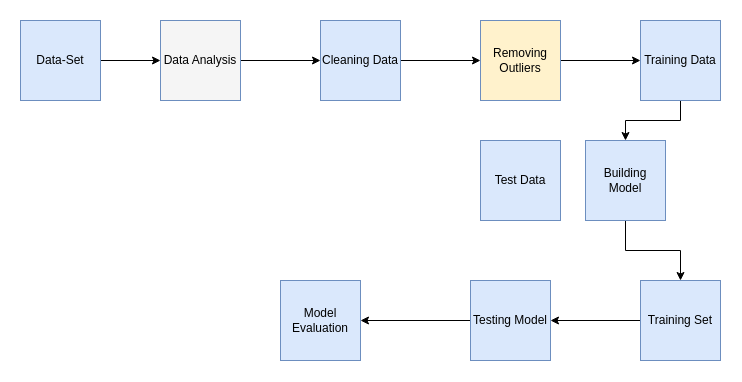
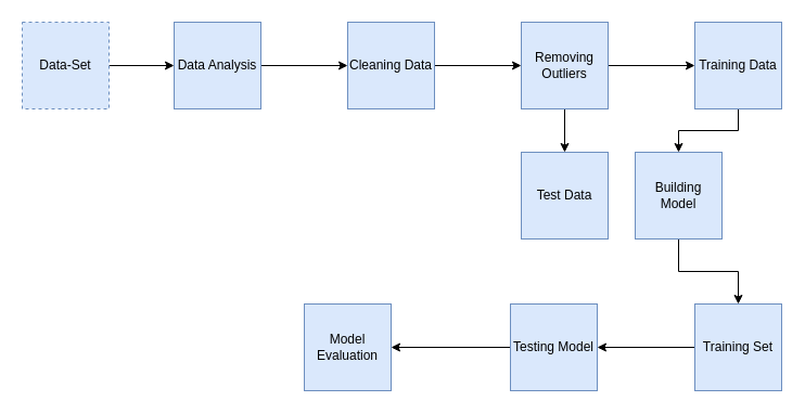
- <mxCell id="3" value="Data-Set" style="whiteSpace=wrap;html=1;aspect=fixed;fillColor=#dae8fc;strokeColor=#6c8ebf;" vertex="1" parent="1"><mxGeometry x="20" y="20" width="80" height="80" as="geometry" /></mxCell>
+ <mxCell id="3" value="Data-Set" style="whiteSpace=wrap;html=1;aspect=fixed;fillColor=#dae8fc;strokeColor=#6c8ebf;dashed=1;" vertex="1" parent="1"><mxGeometry x="20" y="20" width="80" height="80" as="geometry" /></mxCell>
- <mxCell id="5" value="Data Analysis" style="whiteSpace=wrap;html=1;aspect=fixed;fillColor=#f5f5f5;strokeColor=#6c8ebf;" vertex="1" parent="1"><mxGeometry x="160" y="20" width="80" height="80" as="geometry" /></mxCell>
+ <mxCell id="5" value="Data Analysis" style="whiteSpace=wrap;html=1;aspect=fixed;fillColor=#dae8fc;strokeColor=#6c8ebf;" vertex="1" parent="1"><mxGeometry x="160" y="20" width="80" height="80" as="geometry" /></mxCell>
- <mxCell id="10" value="Removing Outliers" style="whiteSpace=wrap;html=1;aspect=fixed;fillColor=#fff2cc;strokeColor=#6c8ebf;" vertex="1" parent="1"><mxGeometry x="480" y="20" width="80" height="80" as="geometry" /></mxCell>
+ <mxCell id="10" value="Removing Outliers" style="whiteSpace=wrap;html=1;aspect=fixed;fillColor=#dae8fc;strokeColor=#6c8ebf;" vertex="1" parent="1"><mxGeometry x="480" y="20" width="80" height="80" as="geometry" /></mxCell>
+ <mxCell id="8" style="edgeStyle=orthogonalEdgeStyle;rounded=0;orthogonalLoop=1;jettySize=auto;html=1;exitX=0.5;exitY=1;exitDx=0;exitDy=0;" edge="1" parent="1" source="10" target="11"><mxGeometry relative="1" as="geometry" /></mxCell>
